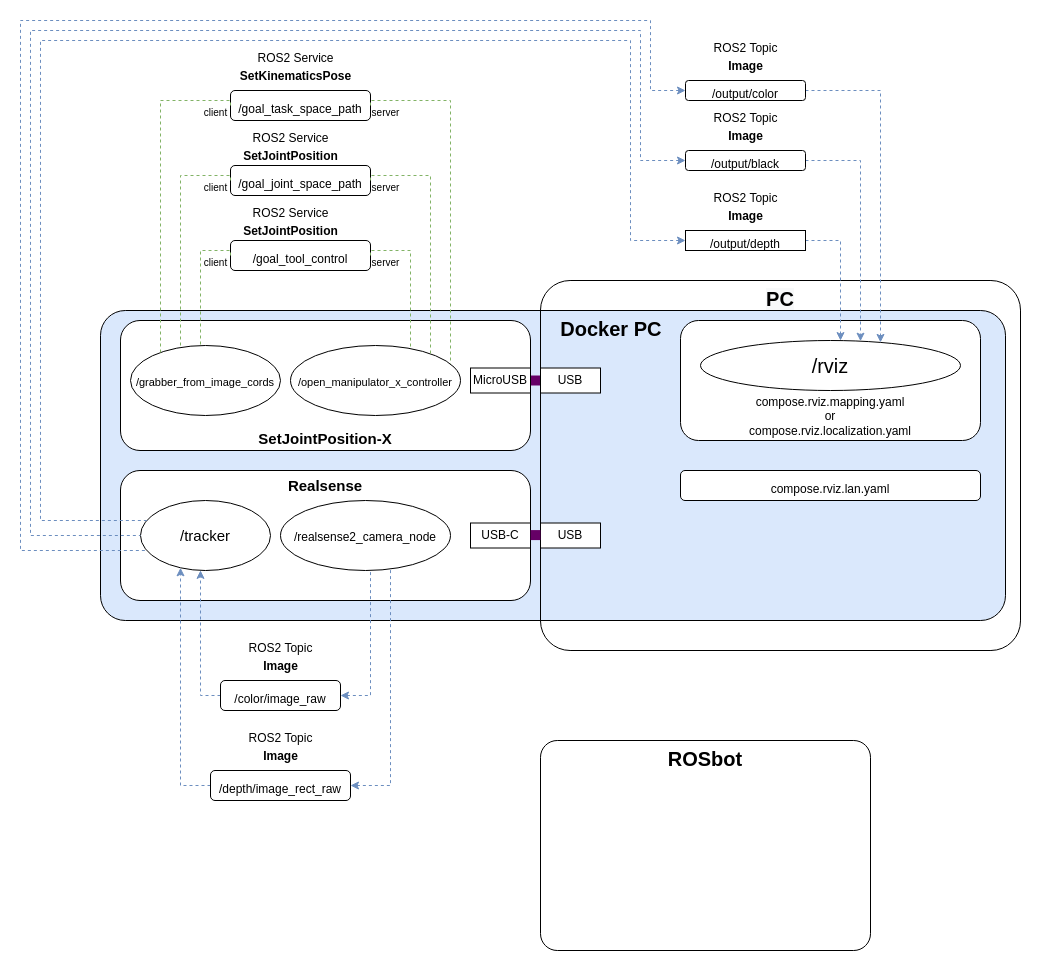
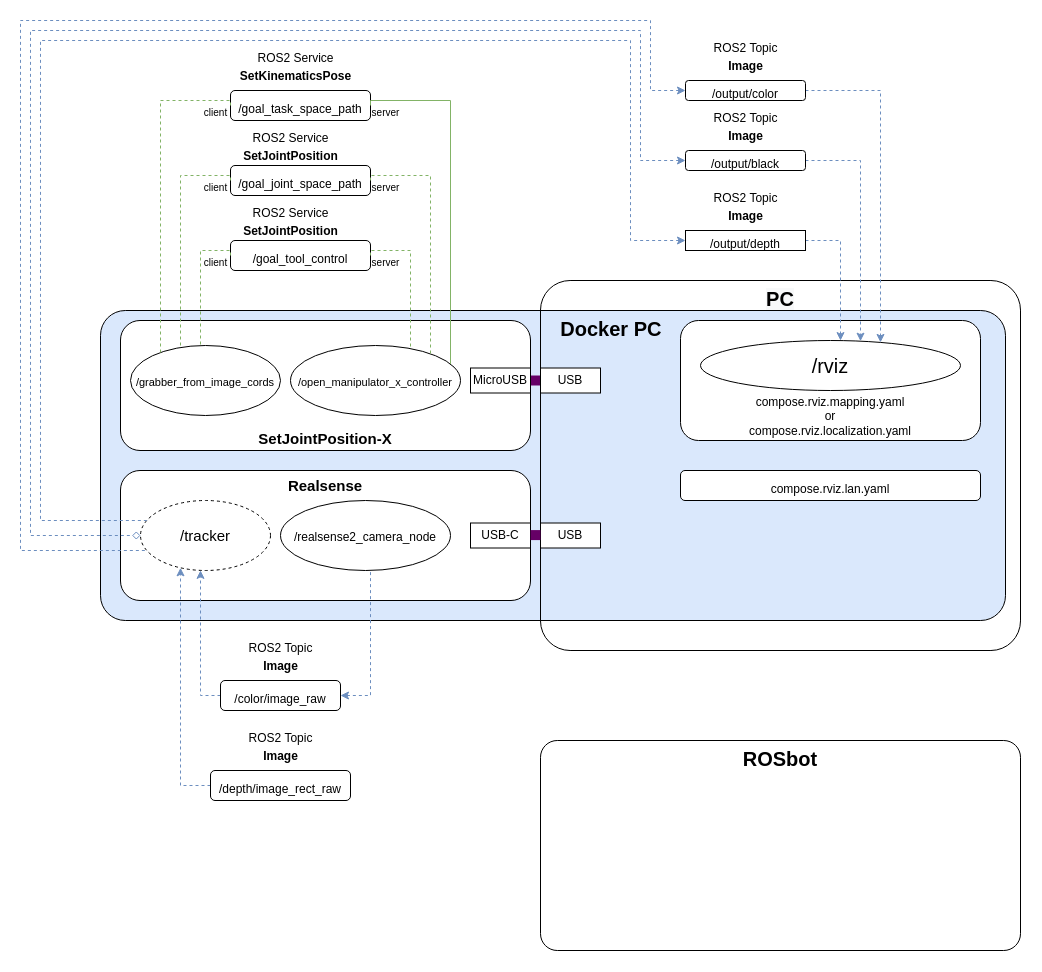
- <mxCell id="38" style="edgeStyle=orthogonalEdgeStyle;rounded=0;orthogonalLoop=1;jettySize=auto;html=1;exitX=1;exitY=0.5;exitDx=0;exitDy=0;fontSize=15;endArrow=none;endFill=0;fillColor=#d5e8d4;strokeColor=#82b366;dashed=1;" edge="1" parent="1" source="8" target="35"><mxGeometry relative="1" as="geometry"><mxPoint x="450" y="360" as="targetPoint" /><Array as="points"><mxPoint x="450" y="100" /></Array></mxGeometry></mxCell>
+ <mxCell id="38" style="edgeStyle=orthogonalEdgeStyle;rounded=0;orthogonalLoop=1;jettySize=auto;html=1;exitX=1;exitY=0.5;exitDx=0;exitDy=0;fontSize=15;endArrow=none;endFill=0;fillColor=#d5e8d4;strokeColor=#82b366;dashed=0;" edge="1" parent="1" source="8" target="35"><mxGeometry relative="1" as="geometry"><mxPoint x="450" y="360" as="targetPoint" /><Array as="points"><mxPoint x="450" y="100" /></Array></mxGeometry></mxCell>
- <mxCell id="43" style="edgeStyle=orthogonalEdgeStyle;rounded=0;orthogonalLoop=1;jettySize=auto;html=1;exitX=0;exitY=0.5;exitDx=0;exitDy=0;fontSize=15;endArrow=none;endFill=0;startArrow=classic;startFill=1;fillColor=#dae8fc;strokeColor=#6c8ebf;dashed=1;" edge="1" parent="1" source="16" target="32"><mxGeometry relative="1" as="geometry"><mxPoint x="650" y="160" as="targetPoint" /><Array as="points"><mxPoint x="640" y="160" /><mxPoint x="640" y="30" /><mxPoint x="30" y="30" /><mxPoint x="30" y="535" /></Array></mxGeometry></mxCell>
+ <mxCell id="43" style="edgeStyle=orthogonalEdgeStyle;rounded=0;orthogonalLoop=1;jettySize=auto;html=1;exitX=0;exitY=0.5;exitDx=0;exitDy=0;fontSize=15;endArrow=diamond;endFill=0;startArrow=classic;startFill=1;fillColor=#dae8fc;strokeColor=#6c8ebf;dashed=1;" edge="1" parent="1" source="16" target="32"><mxGeometry relative="1" as="geometry"><mxPoint x="650" y="160" as="targetPoint" /><Array as="points"><mxPoint x="640" y="160" /><mxPoint x="640" y="30" /><mxPoint x="30" y="30" /><mxPoint x="30" y="535" /></Array></mxGeometry></mxCell>
- <mxCell id="32" value="/tracker" style="ellipse;whiteSpace=wrap;html=1;rounded=1;shadow=0;sketch=0;fontSize=15;strokeWidth=1;gradientColor=none;" vertex="1" parent="1"><mxGeometry x="140" y="500" width="130" height="70" as="geometry" /></mxCell>
+ <mxCell id="32" value="/tracker" style="ellipse;whiteSpace=wrap;html=1;rounded=1;shadow=0;sketch=0;fontSize=15;strokeWidth=1;gradientColor=none;dashed=1;" vertex="1" parent="1"><mxGeometry x="140" y="500" width="130" height="70" as="geometry" /></mxCell>
- <mxCell id="48" style="edgeStyle=orthogonalEdgeStyle;rounded=0;orthogonalLoop=1;jettySize=auto;html=1;fontSize=12;startArrow=classic;startFill=1;endArrow=none;endFill=0;targetPerimeterSpacing=0;fillColor=#dae8fc;strokeColor=#6c8ebf;dashed=1;" edge="1" parent="1" source="50" target="33"><mxGeometry relative="1" as="geometry"><mxPoint x="410" y="660" as="targetPoint" /><Array as="points"><mxPoint x="390" y="785" /></Array></mxGeometry></mxCell>
- <mxCell id="3" value="&lt;b style=&quot;font-size: 20px;&quot;&gt;ROSbot&lt;/b&gt;" style="rounded=1;whiteSpace=wrap;html=1;imageHeight=24;arcSize=8;labelPosition=center;verticalLabelPosition=middle;align=center;verticalAlign=top;" vertex="1" parent="1"><mxGeometry x="540" y="740" width="330" height="210" as="geometry" /></mxCell>
+ <mxCell id="3" value="&lt;b style=&quot;font-size: 20px;&quot;&gt;ROSbot&lt;/b&gt;" style="rounded=1;whiteSpace=wrap;html=1;imageHeight=24;arcSize=8;labelPosition=center;verticalLabelPosition=middle;align=center;verticalAlign=top;" vertex="1" parent="1"><mxGeometry x="540" y="740" width="480" height="210" as="geometry" /></mxCell>
